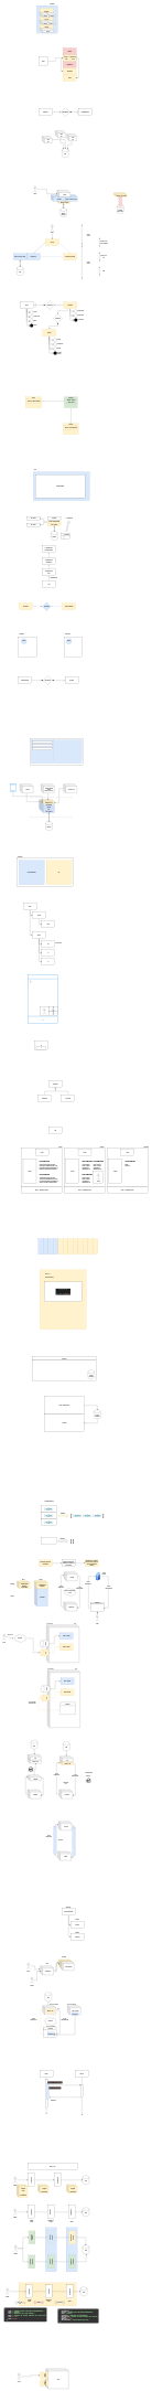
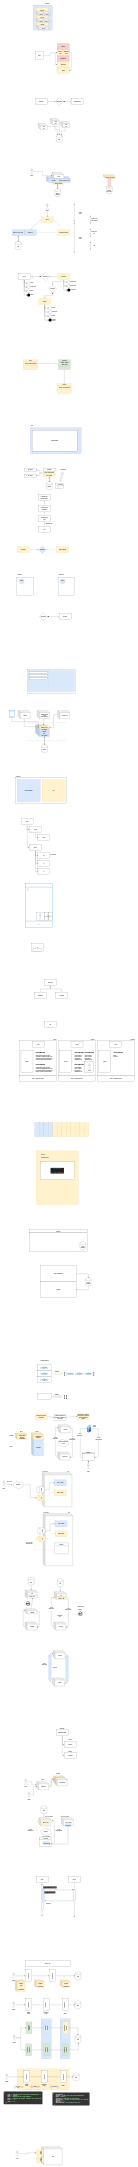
- <mxCell id="174" value="Partecipante" style="rounded=0;whiteSpace=wrap;html=1;" parent="1" vertex="1"><mxGeometry x="165" y="6135" width="120" height="60" as="geometry" /></mxCell>
- <mxCell id="173" style="edgeStyle=orthogonalEdgeStyle;rounded=0;orthogonalLoop=1;jettySize=auto;html=1;entryX=0;entryY=0.5;entryDx=0;entryDy=0;endArrow=doubleBlock;endFill=1;" parent="1" source="174" target="175" edge="1"><mxGeometry relative="1" as="geometry" /></mxCell>
- <mxCell id="305" value="Elimino l'elemento dall'elenco tramite il suo indice" style="rounded=0;whiteSpace=wrap;html=1;" parent="1" vertex="1"><mxGeometry x="560" y="14135" width="120" height="60" as="geometry" /></mxCell>
+ <mxCell id="305" value="Elimino l'elemento dall'elenco tramite il suo indice" style="rounded=0;whiteSpace=wrap;html=1;" parent="1" vertex="1"><mxGeometry x="540" y="14140" width="120" height="60" as="geometry" /></mxCell>
